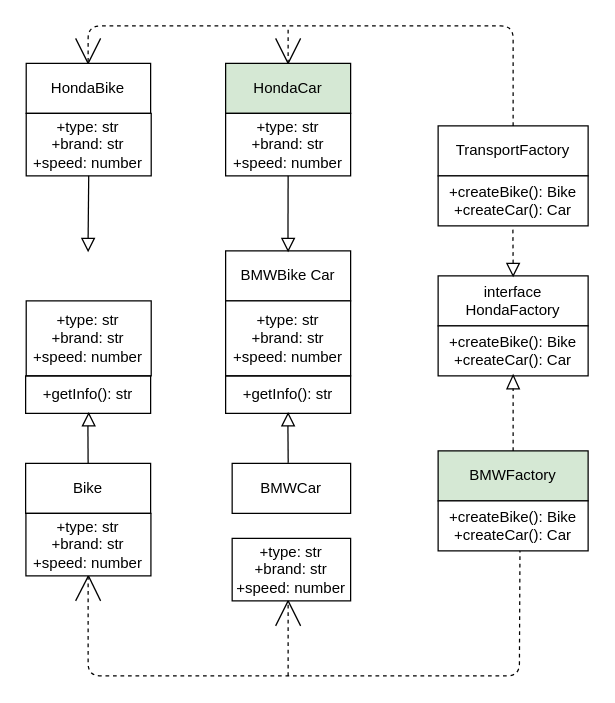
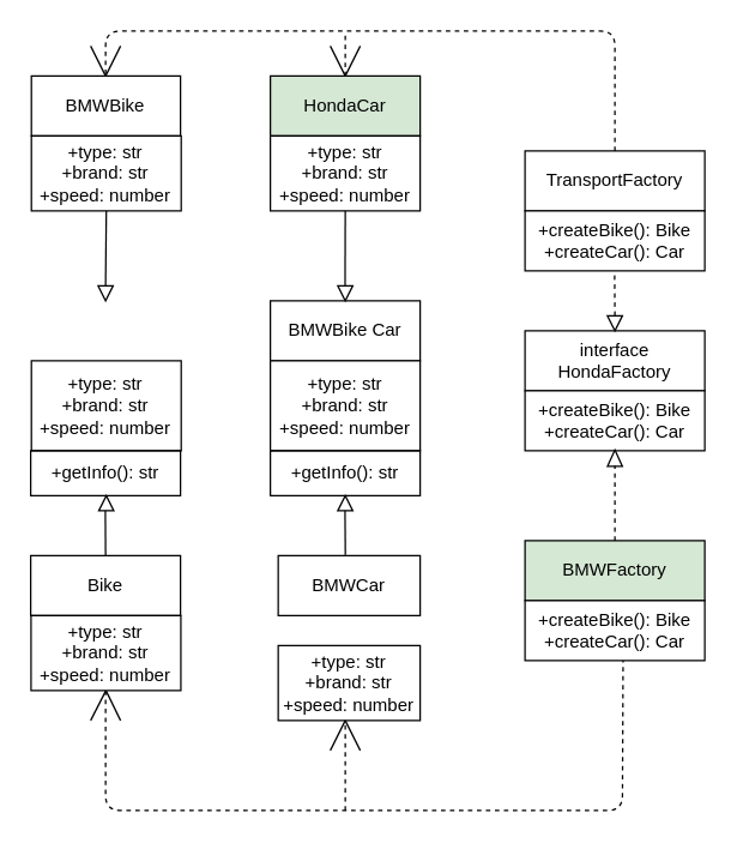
- <mxCell id="9" value="HondaBike" style="rounded=0;whiteSpace=wrap;html=1;" parent="1" vertex="1"><mxGeometry x="20.47" y="50" width="99.53" height="40" as="geometry" /></mxCell>
+ <mxCell id="9" value="BMWBike" style="rounded=0;whiteSpace=wrap;html=1;" parent="1" vertex="1"><mxGeometry x="20.47" y="50" width="99.53" height="40" as="geometry" /></mxCell>
